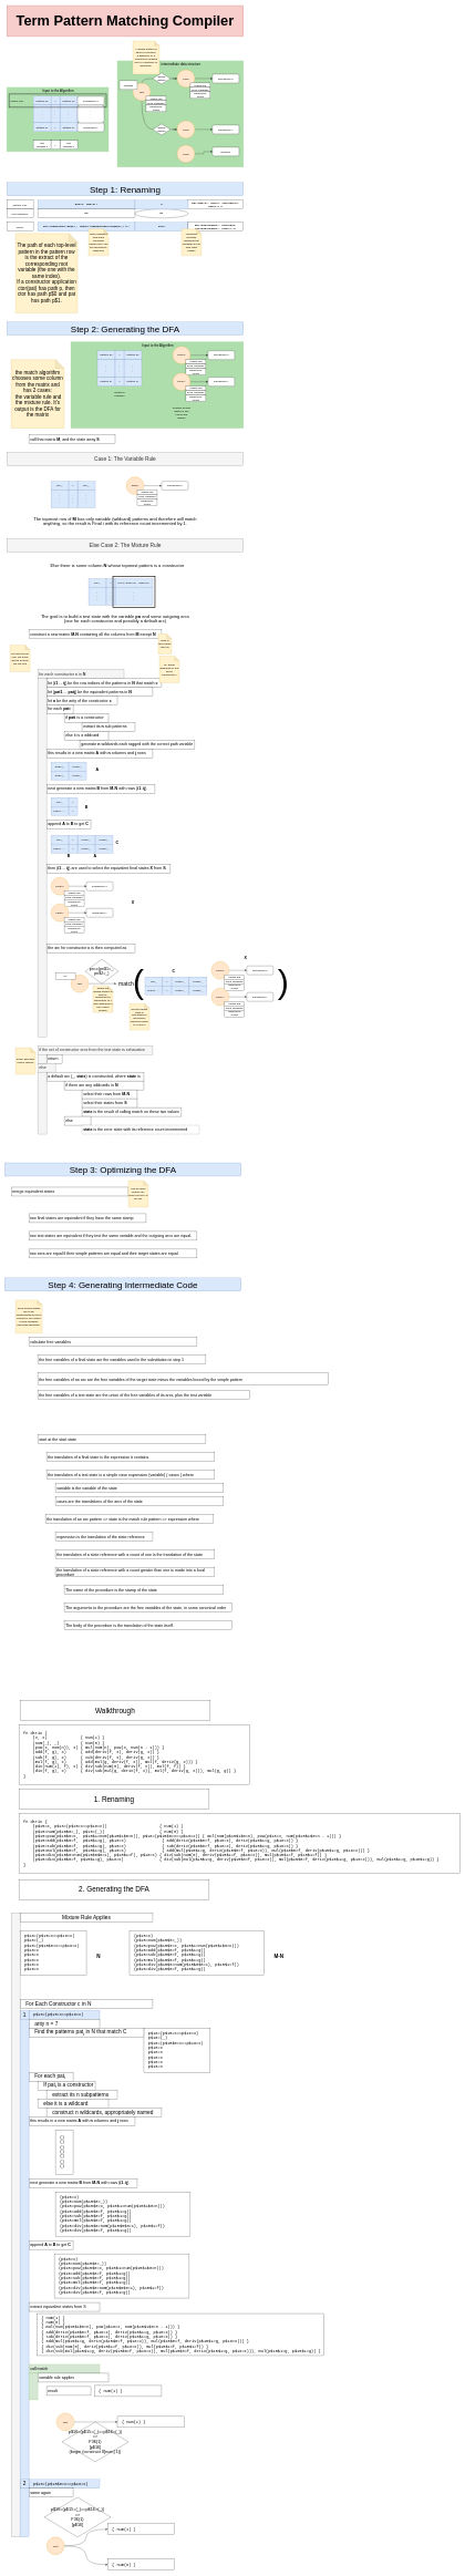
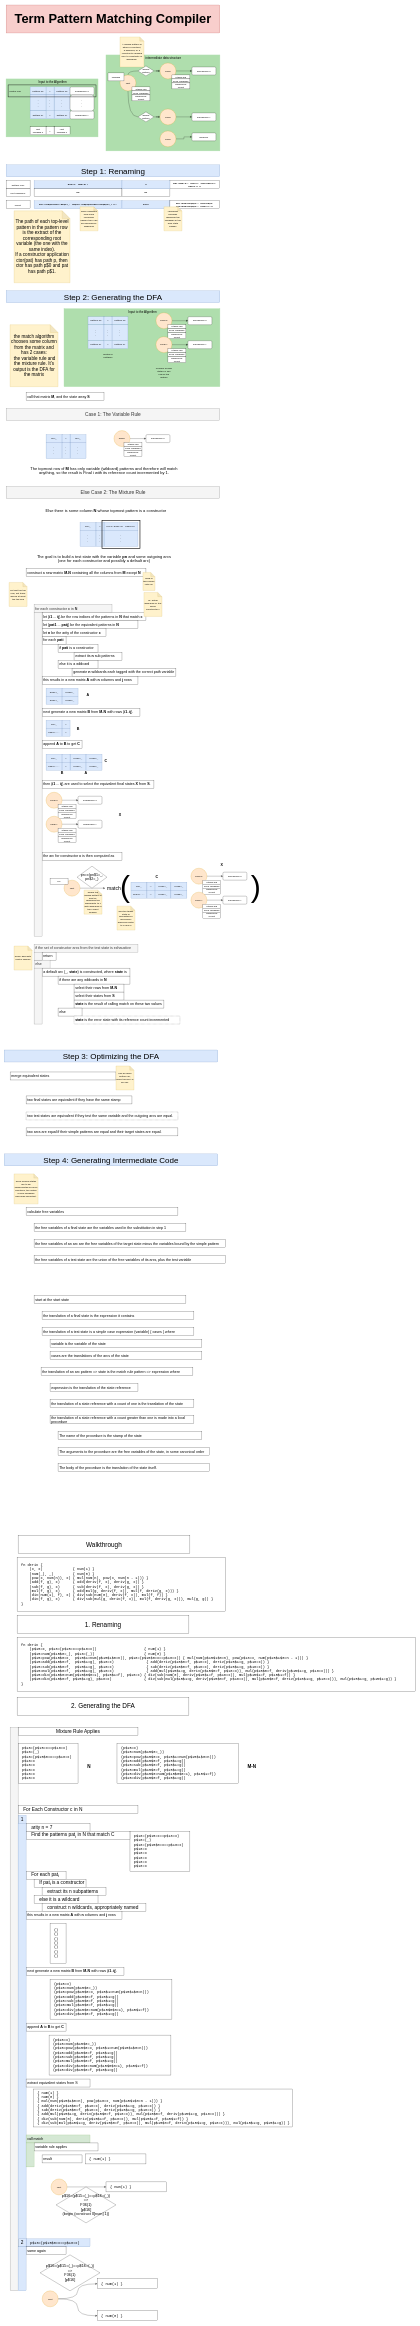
- <mxCell id="48" value="p1" style="ellipse;whiteSpace=wrap;html=1;fontFamily=Courier New;fontStyle=1;" parent="1" vertex="1"><mxGeometry x="610" y="940" width="240" height="40" as="geometry" /></mxCell>
+ <mxCell id="48" value="p1" style="rounded=0;whiteSpace=wrap;html=1;fontFamily=Courier New;fontStyle=1" parent="1" vertex="1"><mxGeometry x="610" y="940" width="240" height="40" as="geometry" /></mxCell>
- <mxCell id="204" value="two test states are equivalent if they test the same variable and the outgoing arcs are equal." style="rounded=0;whiteSpace=wrap;html=1;fontSize=18;align=left;spacingLeft=4;" parent="1" vertex="1"><mxGeometry x="130" y="5560" width="760" height="40" as="geometry" /></mxCell>
+ <mxCell id="204" value="two test states are equivalent if they test the same variable and the outgoing arcs are equal." style="rounded=0;whiteSpace=wrap;html=1;fontSize=18;align=left;spacingLeft=4;dashed=1;" parent="1" vertex="1"><mxGeometry x="130" y="5560" width="760" height="40" as="geometry" /></mxCell>
- <mxCell id="210" value="the free variables of an arc are the free variables of the target state minus the variables bound by the simple pattern" style="rounded=0;whiteSpace=wrap;html=1;fontSize=18;align=left;spacingLeft=4;" parent="1" vertex="1"><mxGeometry x="170" y="6200" width="1315" height="55" as="geometry" /></mxCell>
+ <mxCell id="210" value="the free variables of an arc are the free variables of the target state minus the variables bound by the simple pattern" style="rounded=0;whiteSpace=wrap;html=1;fontSize=18;align=left;spacingLeft=4;" parent="1" vertex="1"><mxGeometry y="6200" width="960" height="40" as="geometry" x="170" /></mxCell>
- <mxCell id="244" value="&lt;div style=&quot;font-size: 18px;&quot;&gt;&lt;span style=&quot;background-color: initial;&quot;&gt;p$16=(p$15=x==p$16=x)&lt;/span&gt;&lt;/div&gt;" style="rounded=0;whiteSpace=wrap;html=1;align=left;fontFamily=Courier New;fontStyle=0;fontSize=18;spacingLeft=18;fillColor=#dae8fc;strokeColor=#6c8ebf;" vertex="1" parent="1"><mxGeometry x="130" y="9080" width="320" height="40" as="geometry" /></mxCell>
